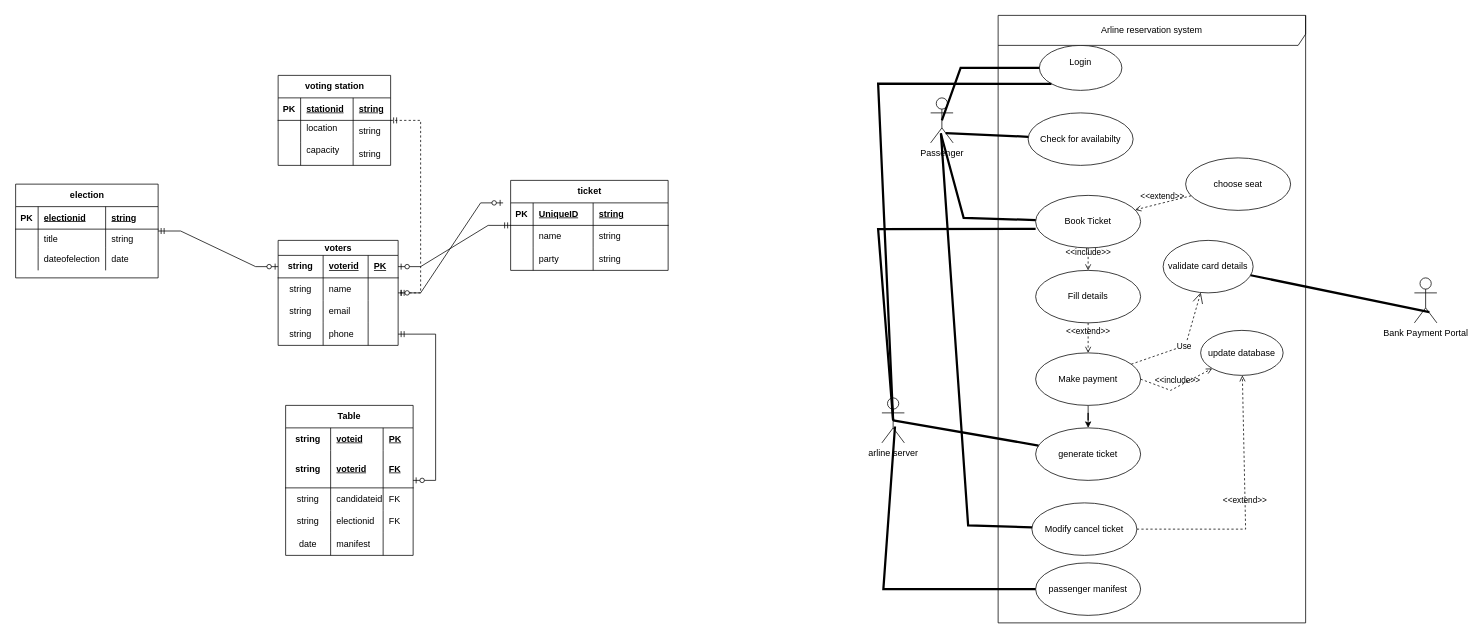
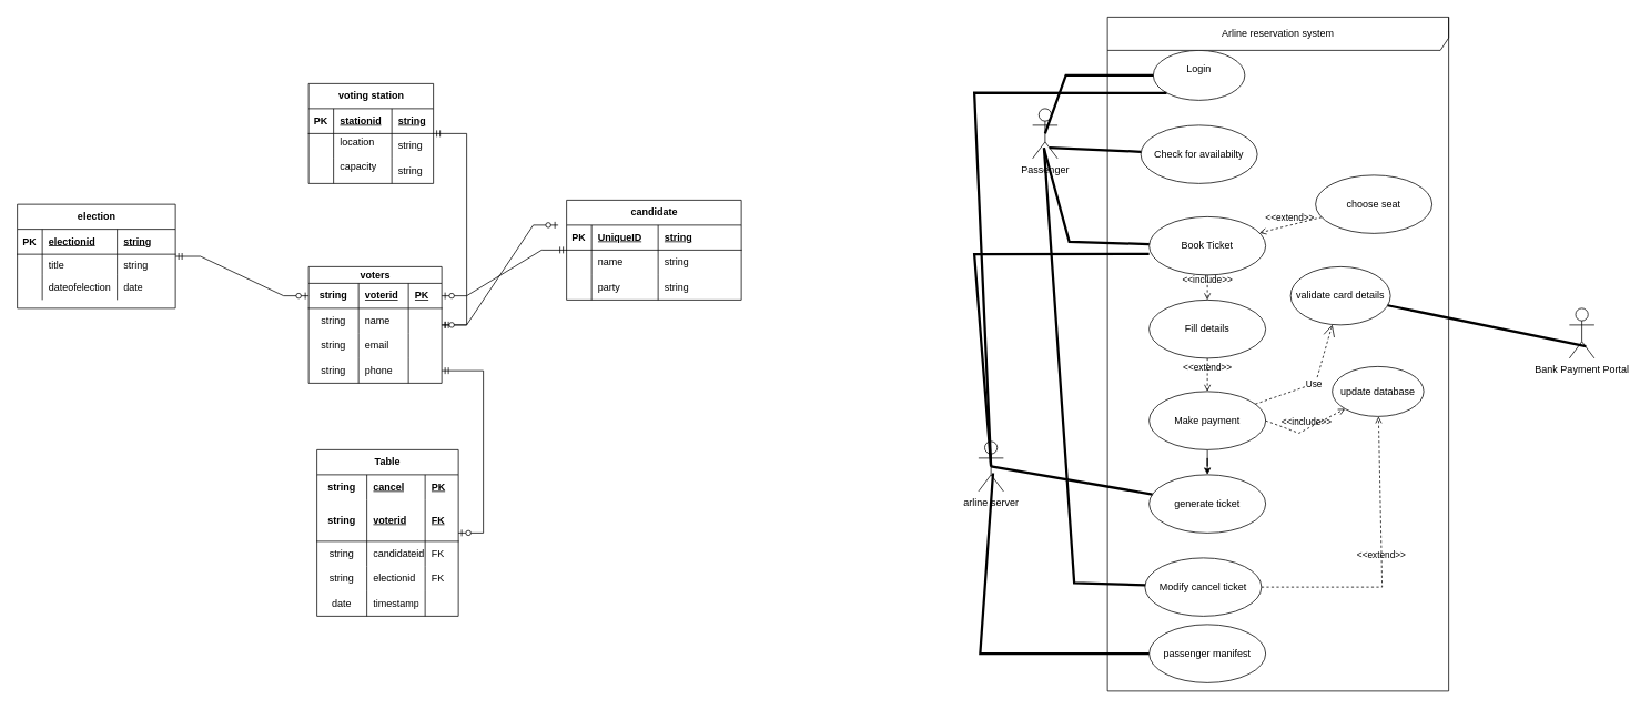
- <mxCell id="114" value="" style="edgeStyle=entityRelationEdgeStyle;fontSize=12;html=1;endArrow=ERzeroToOne;startArrow=ERmandOne;rounded=0;dashed=1;" edge="1" parent="1" source="33" target="46"><mxGeometry width="100" height="100" relative="1" as="geometry"><mxPoint x="530" y="520" as="sourcePoint" /><mxPoint x="630" y="420" as="targetPoint" /></mxGeometry></mxCell>
+ <mxCell id="114" value="" style="edgeStyle=entityRelationEdgeStyle;fontSize=12;html=1;endArrow=ERzeroToOne;startArrow=ERmandOne;rounded=0;" edge="1" parent="1" source="33" target="46"><mxGeometry width="100" height="100" relative="1" as="geometry"><mxPoint x="530" y="520" as="sourcePoint" /><mxPoint x="630" y="420" as="targetPoint" /></mxGeometry></mxCell>
- <mxCell id="99" value="ticket" style="shape=table;startSize=30;container=1;collapsible=1;childLayout=tableLayout;fixedRows=1;rowLines=0;fontStyle=1;align=center;resizeLast=1;html=1;" vertex="1" parent="1"><mxGeometry x="680" y="240" width="210" height="120" as="geometry" /></mxCell>
+ <mxCell id="99" value="candidate" style="shape=table;startSize=30;container=1;collapsible=1;childLayout=tableLayout;fixedRows=1;rowLines=0;fontStyle=1;align=center;resizeLast=1;html=1;" vertex="1" parent="1"><mxGeometry x="680" y="240" width="210" height="120" as="geometry" /></mxCell>
- <mxCell id="68" value="voteid" style="shape=partialRectangle;connectable=0;fillColor=none;top=0;left=0;bottom=0;right=0;align=left;spacingLeft=6;fontStyle=5;overflow=hidden;html=1;whiteSpace=wrap;" vertex="1" parent="66"><mxGeometry x="60" width="70" height="30" as="geometry"><mxRectangle width="70" height="30" as="alternateBounds" /></mxGeometry></mxCell>
+ <mxCell id="68" value="cancel" style="shape=partialRectangle;connectable=0;fillColor=none;top=0;left=0;bottom=0;right=0;align=left;spacingLeft=6;fontStyle=5;overflow=hidden;html=1;whiteSpace=wrap;" vertex="1" parent="66"><mxGeometry x="60" width="70" height="30" as="geometry"><mxRectangle width="70" height="30" as="alternateBounds" /></mxGeometry></mxCell>
- <mxCell id="84" value="manifest" style="shape=partialRectangle;connectable=0;fillColor=none;top=0;left=0;bottom=0;right=0;align=left;spacingLeft=6;overflow=hidden;html=1;whiteSpace=wrap;" vertex="1" parent="82"><mxGeometry x="60" width="70" height="30" as="geometry"><mxRectangle width="70" height="30" as="alternateBounds" /></mxGeometry></mxCell>
+ <mxCell id="84" value="timestamp" style="shape=partialRectangle;connectable=0;fillColor=none;top=0;left=0;bottom=0;right=0;align=left;spacingLeft=6;overflow=hidden;html=1;whiteSpace=wrap;" vertex="1" parent="82"><mxGeometry x="60" width="70" height="30" as="geometry"><mxRectangle width="70" height="30" as="alternateBounds" /></mxGeometry></mxCell>
